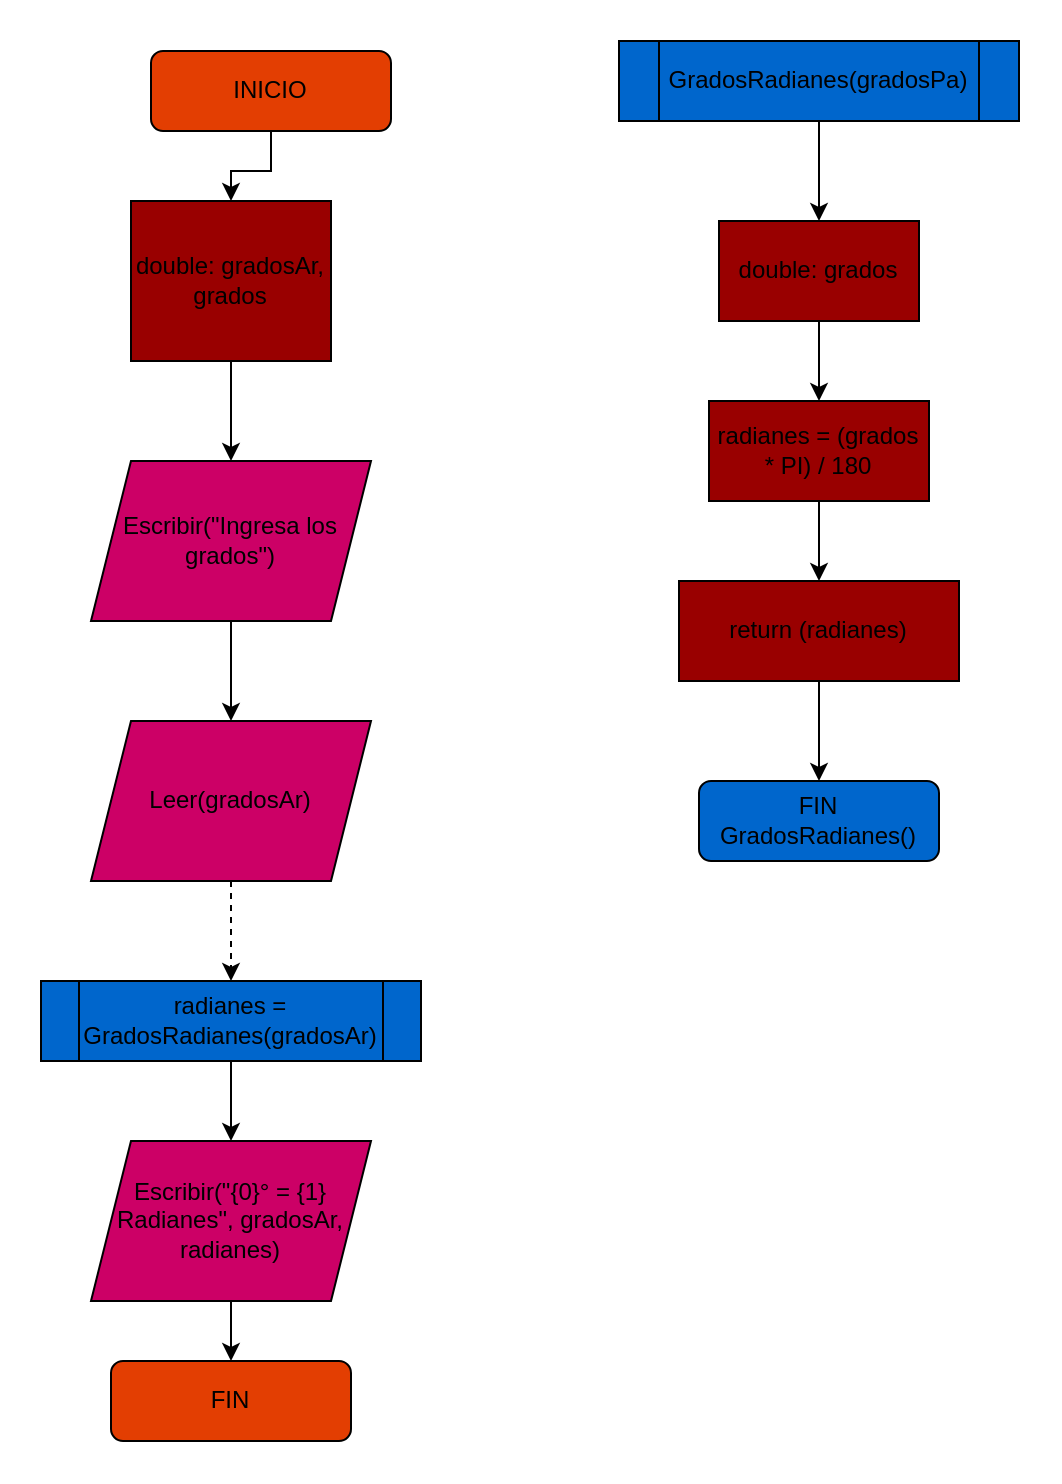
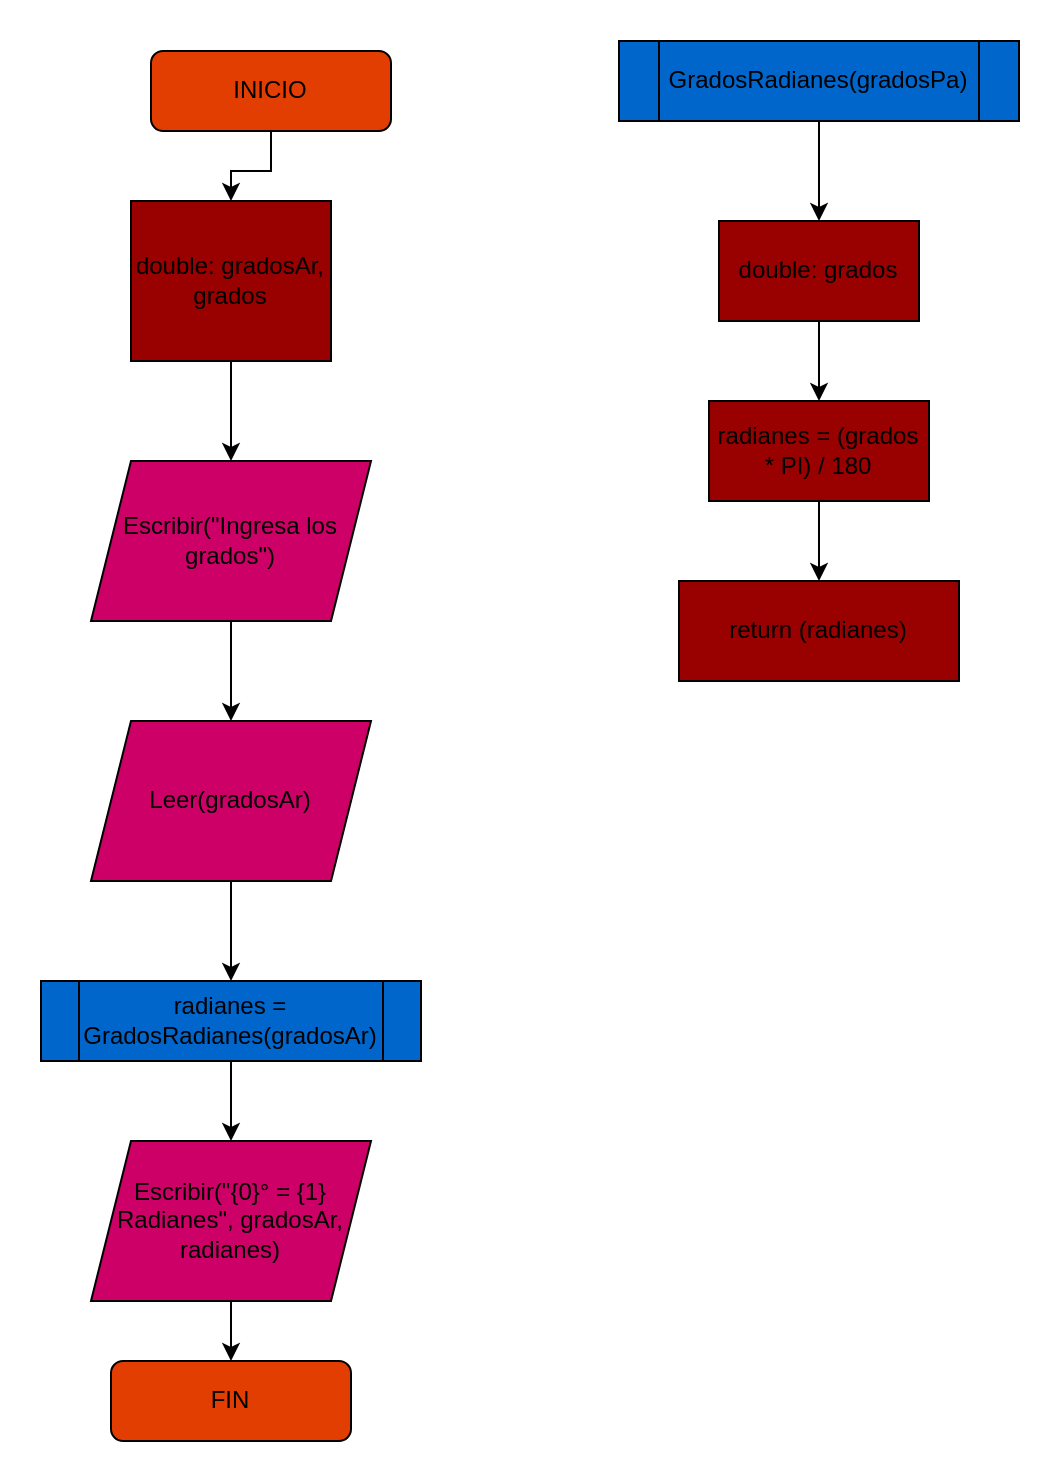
- <mxCell id="18" value="" style="edgeStyle=orthogonalEdgeStyle;rounded=0;orthogonalLoop=1;jettySize=auto;html=1;" parent="1" source="19" target="20" edge="1"><mxGeometry relative="1" as="geometry" /></mxCell>
- <mxCell id="20" value="FIN GradosRadianes()" style="rounded=1;whiteSpace=wrap;html=1;fontSize=12;glass=0;strokeWidth=1;shadow=0;fillColor=#0066CC;" parent="1" vertex="1"><mxGeometry x="349" y="390" width="120" height="40" as="geometry" /></mxCell>
- <mxCell id="10" value="" style="edgeStyle=orthogonalEdgeStyle;rounded=0;orthogonalLoop=1;jettySize=auto;html=1;dashed=1;" parent="1" source="11" target="9" edge="1"><mxGeometry relative="1" as="geometry" /></mxCell>
+ <mxCell id="10" value="" style="edgeStyle=orthogonalEdgeStyle;rounded=0;orthogonalLoop=1;jettySize=auto;html=1;" parent="1" source="11" target="9" edge="1"><mxGeometry relative="1" as="geometry" /></mxCell>
